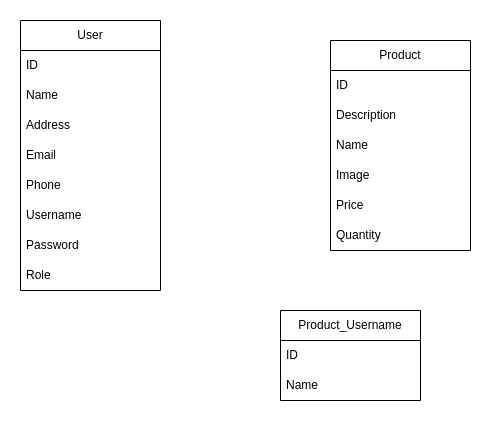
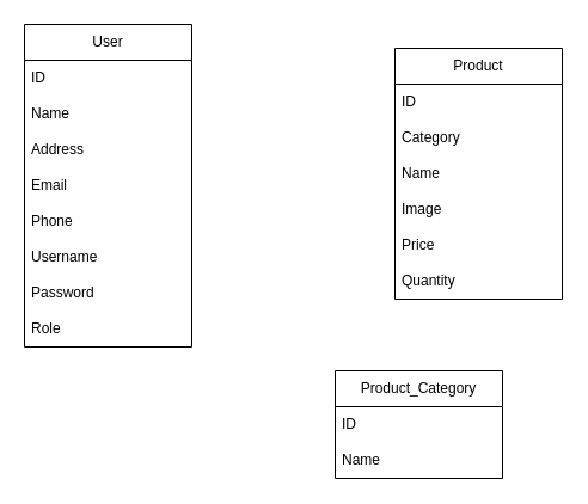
- <mxCell id="13" value="Description" style="text;strokeColor=none;fillColor=none;align=left;verticalAlign=middle;spacingLeft=4;spacingRight=4;overflow=hidden;points=[[0,0.5],[1,0.5]];portConstraint=eastwest;rotatable=0;whiteSpace=wrap;html=1;" parent="11" vertex="1"><mxGeometry y="60" width="140" height="30" as="geometry" /></mxCell>
+ <mxCell id="13" value="Category" style="text;strokeColor=none;fillColor=none;align=left;verticalAlign=middle;spacingLeft=4;spacingRight=4;overflow=hidden;points=[[0,0.5],[1,0.5]];portConstraint=eastwest;rotatable=0;whiteSpace=wrap;html=1;" parent="11" vertex="1"><mxGeometry y="60" width="140" height="30" as="geometry" /></mxCell>
- <mxCell id="18" value="Product_Username" style="swimlane;fontStyle=0;childLayout=stackLayout;horizontal=1;startSize=30;horizontalStack=0;resizeParent=1;resizeParentMax=0;resizeLast=0;collapsible=1;marginBottom=0;whiteSpace=wrap;html=1;" parent="1" vertex="1"><mxGeometry x="280" y="310" width="140" height="90" as="geometry" /></mxCell>
+ <mxCell id="18" value="Product_Category" style="swimlane;fontStyle=0;childLayout=stackLayout;horizontal=1;startSize=30;horizontalStack=0;resizeParent=1;resizeParentMax=0;resizeLast=0;collapsible=1;marginBottom=0;whiteSpace=wrap;html=1;" parent="1" vertex="1"><mxGeometry x="280" y="310" width="140" height="90" as="geometry" /></mxCell>
